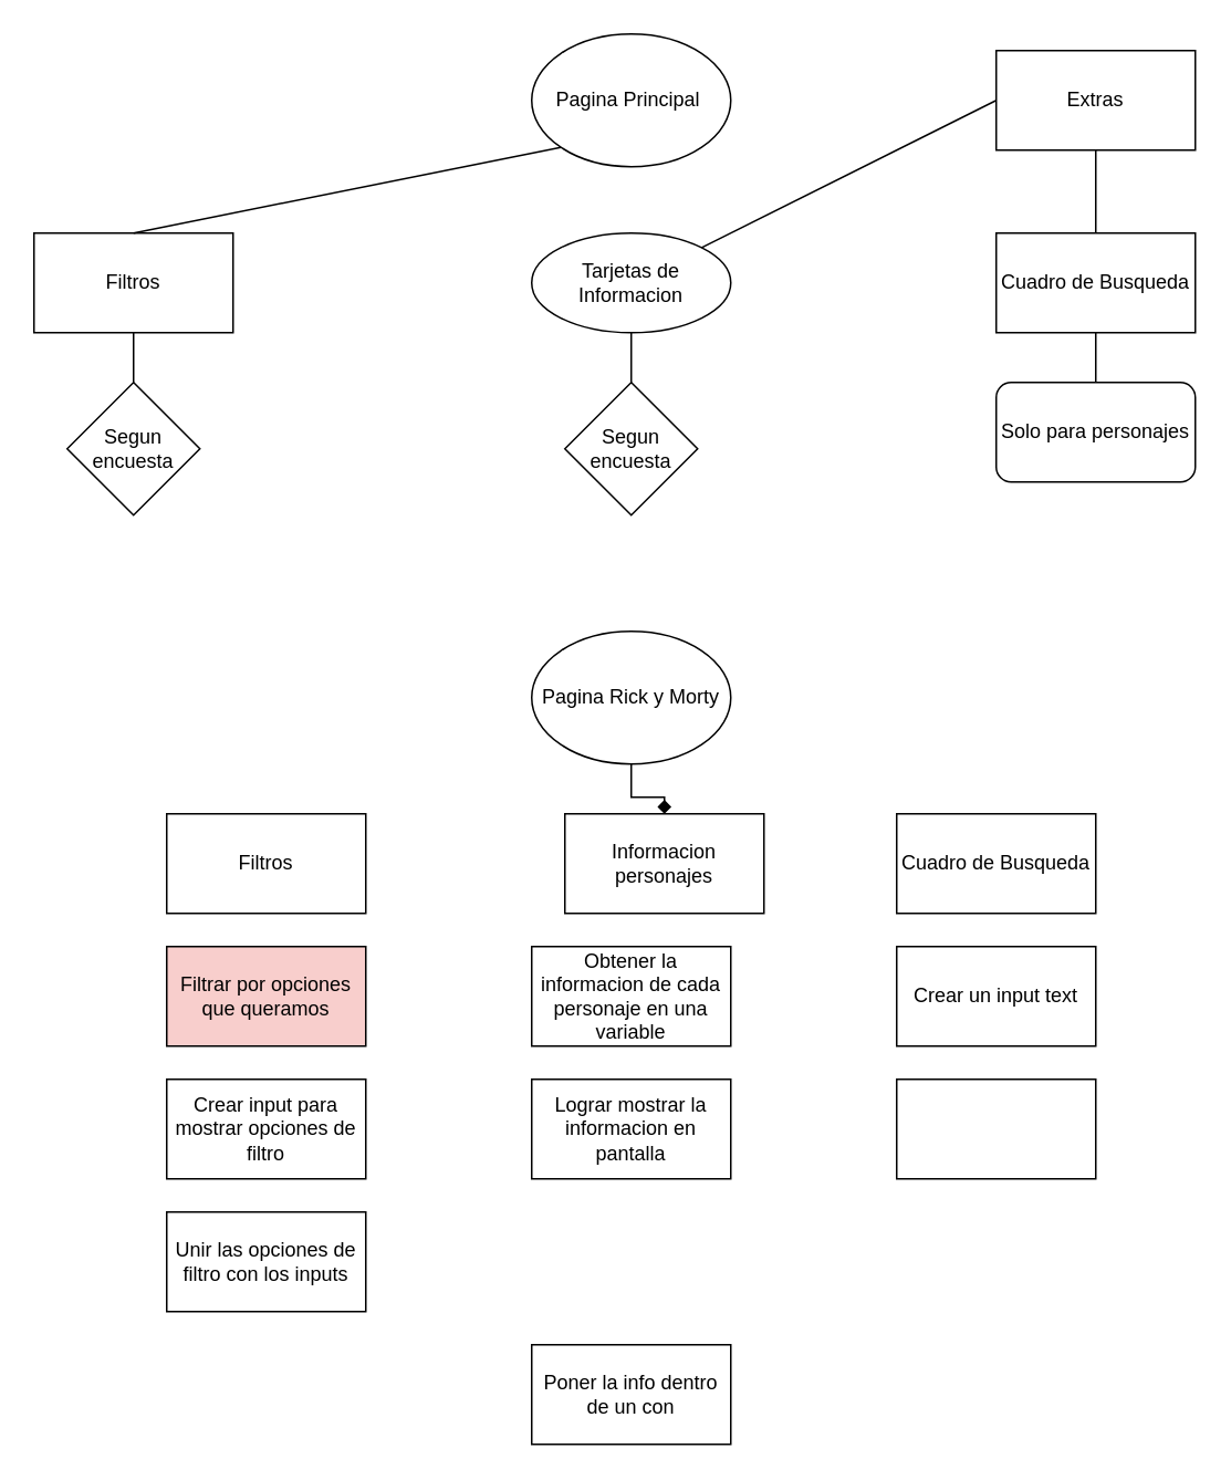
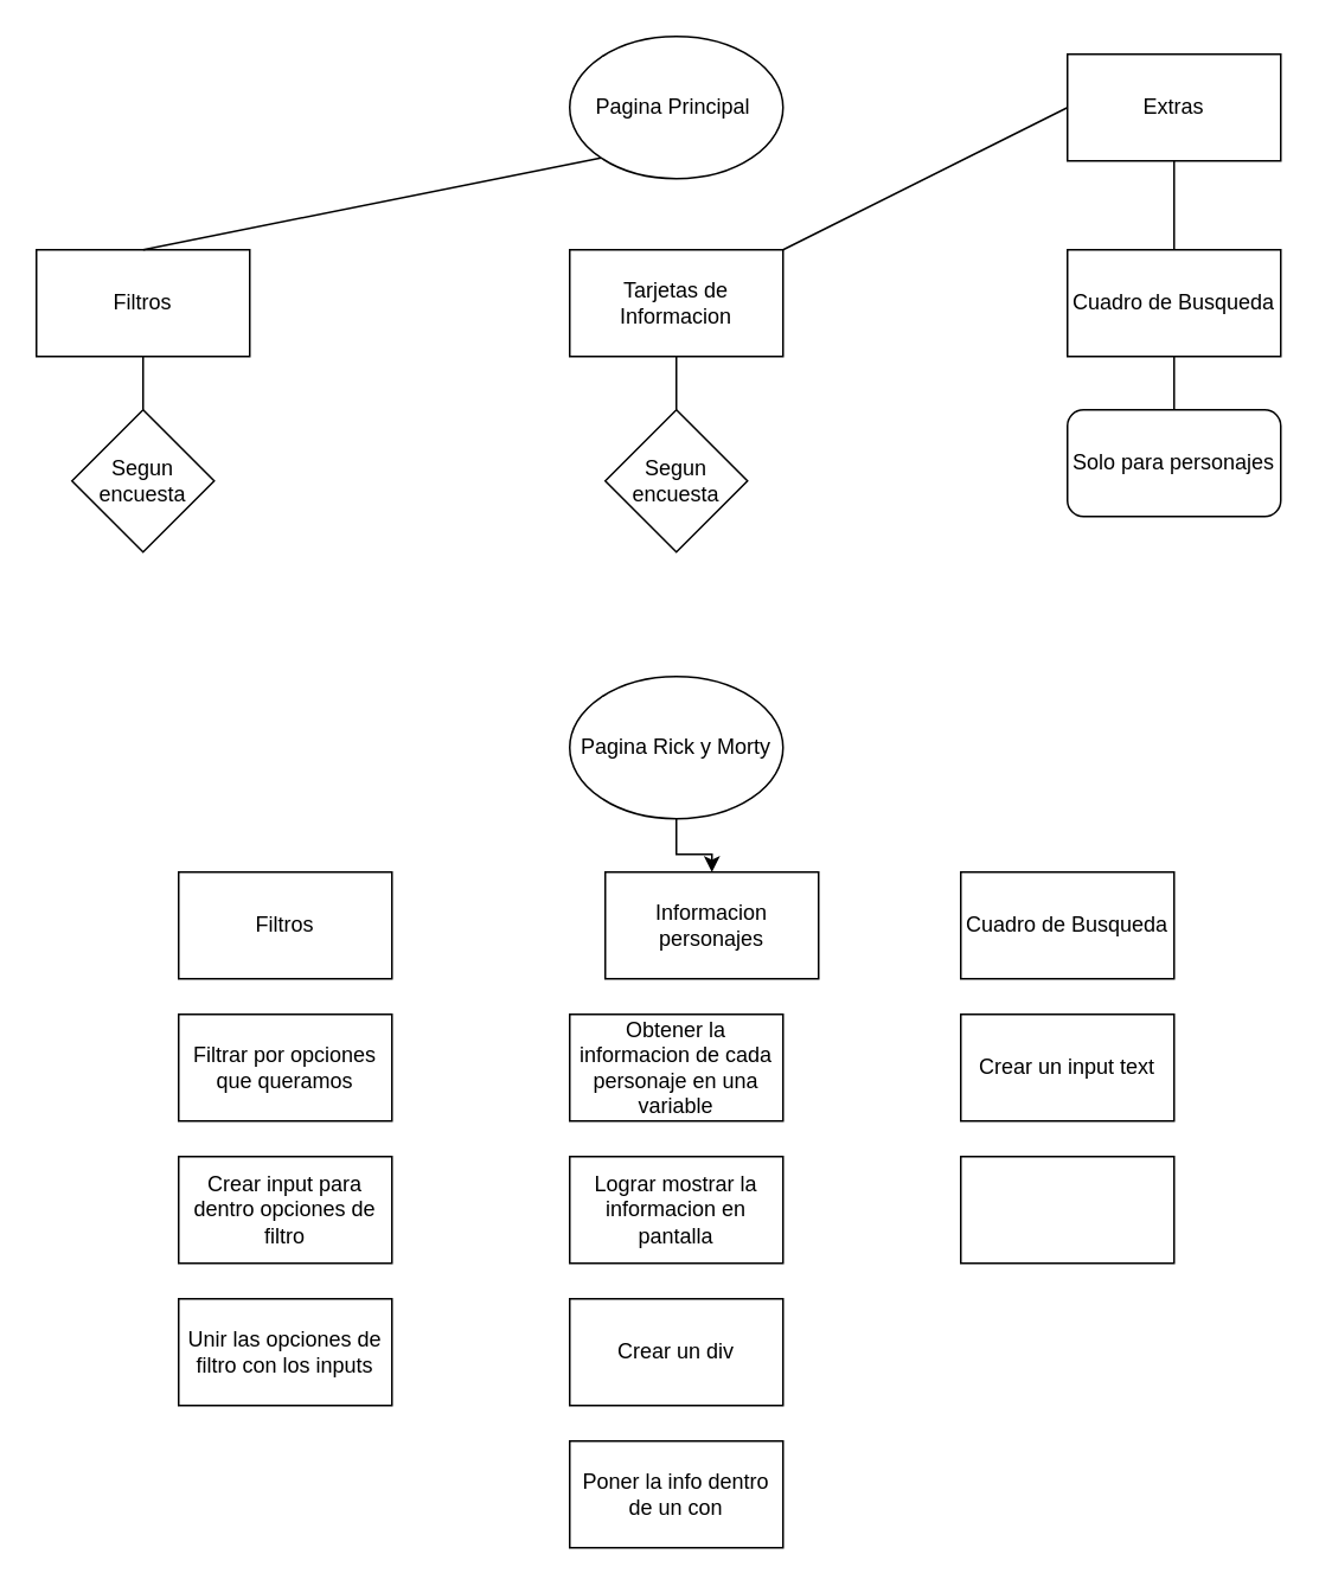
- <mxCell id="4" value="Tarjetas de Informacion" style="ellipse;whiteSpace=wrap;html=1;" vertex="1" parent="1"><mxGeometry x="320" y="140" width="120" height="60" as="geometry" /></mxCell>
+ <mxCell id="4" value="Tarjetas de Informacion" style="rounded=0;whiteSpace=wrap;html=1;" vertex="1" parent="1"><mxGeometry x="320" y="140" width="120" height="60" as="geometry" /></mxCell>
- <mxCell id="16" value="" style="edgeStyle=orthogonalEdgeStyle;rounded=0;orthogonalLoop=1;jettySize=auto;html=1;endArrow=diamond;" edge="1" parent="1" source="17" target="18"><mxGeometry relative="1" as="geometry" /></mxCell>
+ <mxCell id="16" value="" style="edgeStyle=orthogonalEdgeStyle;rounded=0;orthogonalLoop=1;jettySize=auto;html=1;" edge="1" parent="1" source="17" target="18"><mxGeometry relative="1" as="geometry" /></mxCell>
- <mxCell id="25" value="Filtrar por opciones que queramos" style="rounded=0;whiteSpace=wrap;html=1;fillColor=#f8cecc;" vertex="1" parent="1"><mxGeometry x="100" y="570" width="120" height="60" as="geometry" /></mxCell>
+ <mxCell id="25" value="Filtrar por opciones que queramos" style="rounded=0;whiteSpace=wrap;html=1;" vertex="1" parent="1"><mxGeometry x="100" y="570" width="120" height="60" as="geometry" /></mxCell>
- <mxCell id="24" value="Crear input para mostrar opciones de filtro" style="rounded=0;whiteSpace=wrap;html=1;" vertex="1" parent="1"><mxGeometry x="100" y="650" width="120" height="60" as="geometry" /></mxCell>
+ <mxCell id="24" value="Crear input para dentro opciones de filtro" style="rounded=0;whiteSpace=wrap;html=1;" vertex="1" parent="1"><mxGeometry x="100" y="650" width="120" height="60" as="geometry" /></mxCell>
+ <mxCell id="20" value="Crear un div" style="rounded=0;whiteSpace=wrap;html=1;" vertex="1" parent="1"><mxGeometry x="320" y="730" width="120" height="60" as="geometry" /></mxCell>
